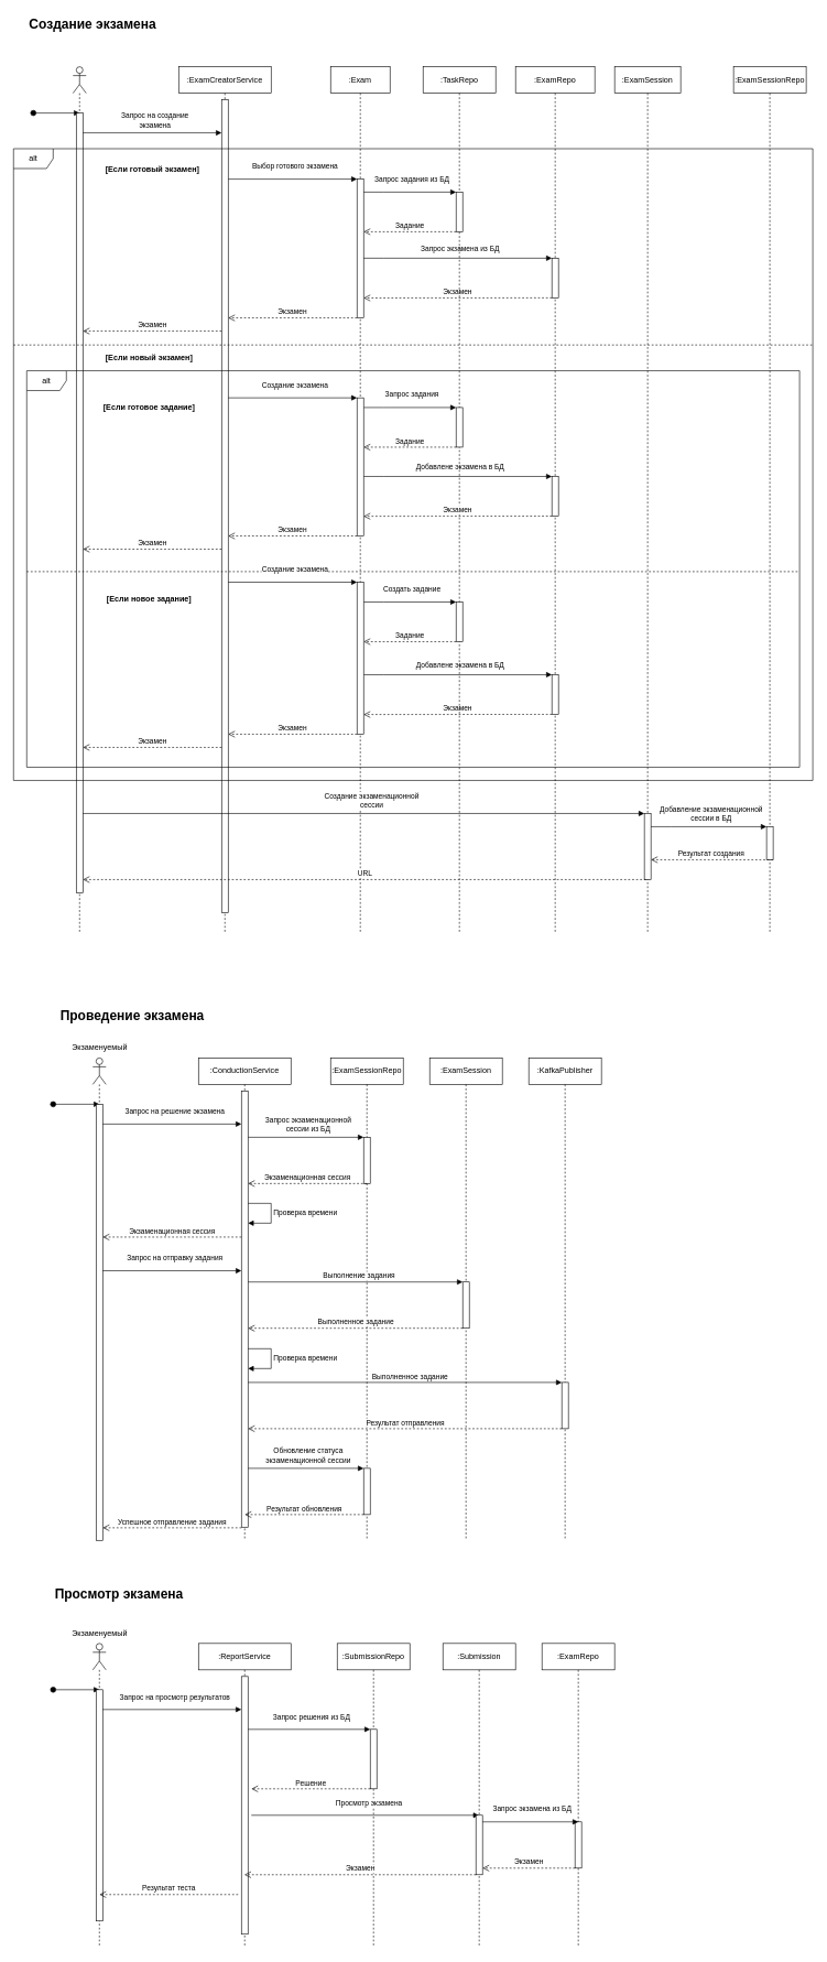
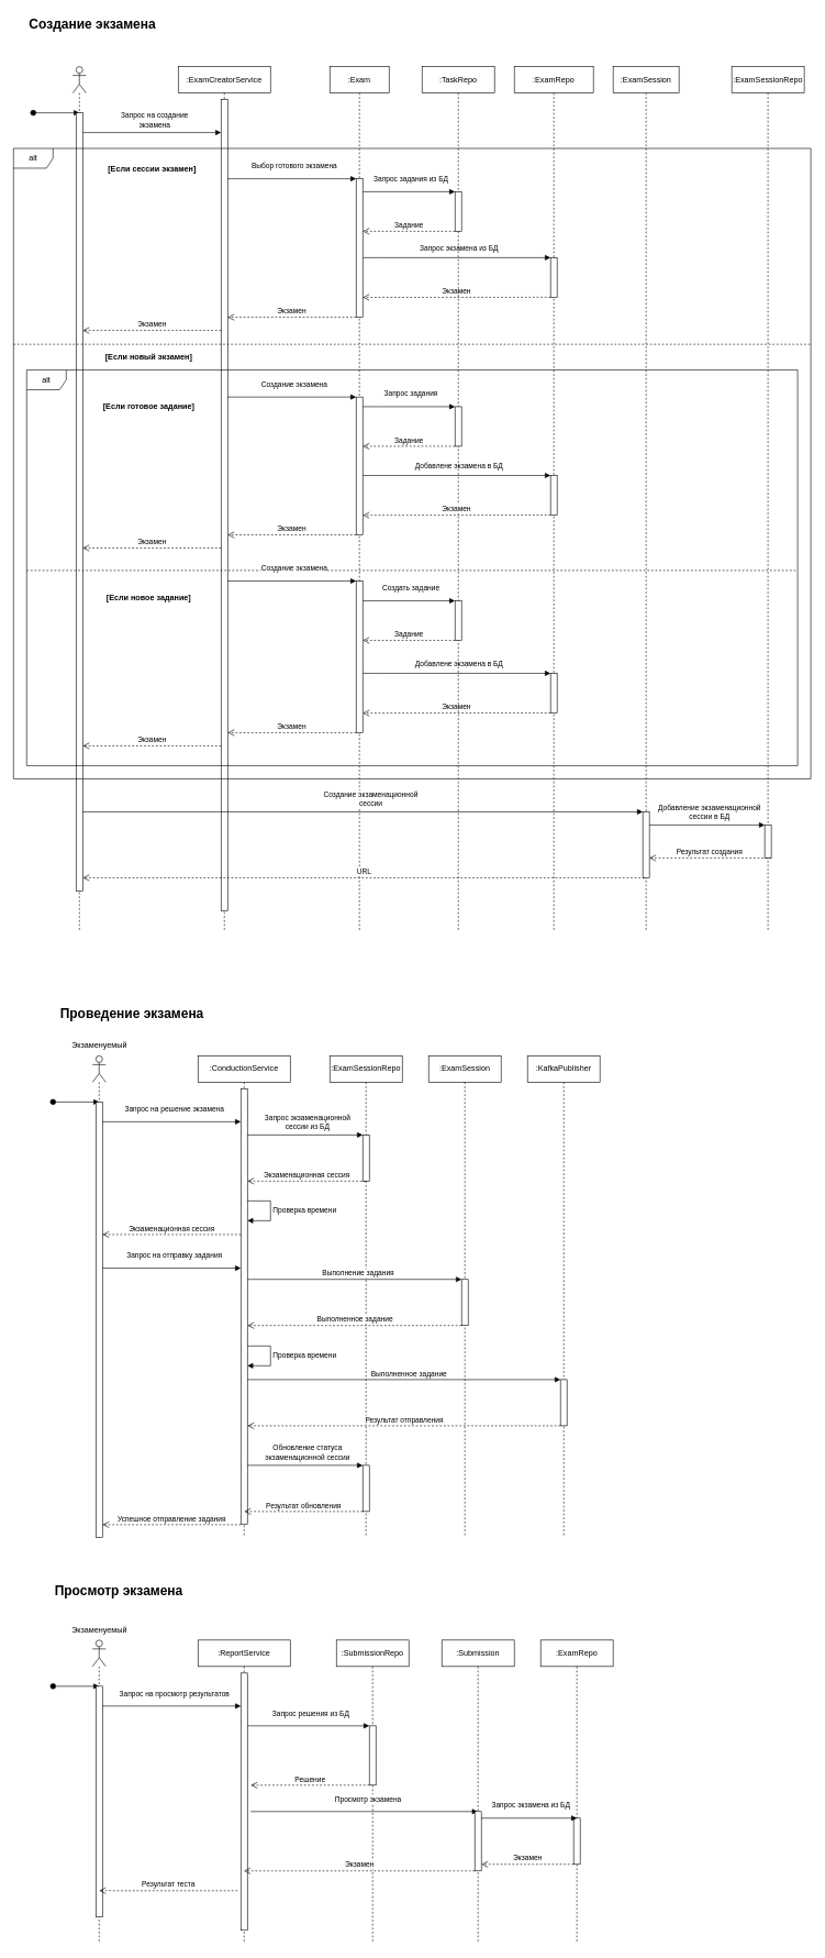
- <mxCell id="75" value="[Если готовый экзамен]" style="text;html=1;align=center;verticalAlign=middle;resizable=0;points=[];autosize=1;strokeColor=none;fillColor=none;fontStyle=1" parent="1" vertex="1"><mxGeometry x="145" y="240" width="170" height="30" as="geometry" /></mxCell>
+ <mxCell id="75" value="[Если сессии экзамен]" style="text;html=1;align=center;verticalAlign=middle;resizable=0;points=[];autosize=1;strokeColor=none;fillColor=none;fontStyle=1" parent="1" vertex="1"><mxGeometry x="145" y="240" width="170" height="30" as="geometry" /></mxCell>
